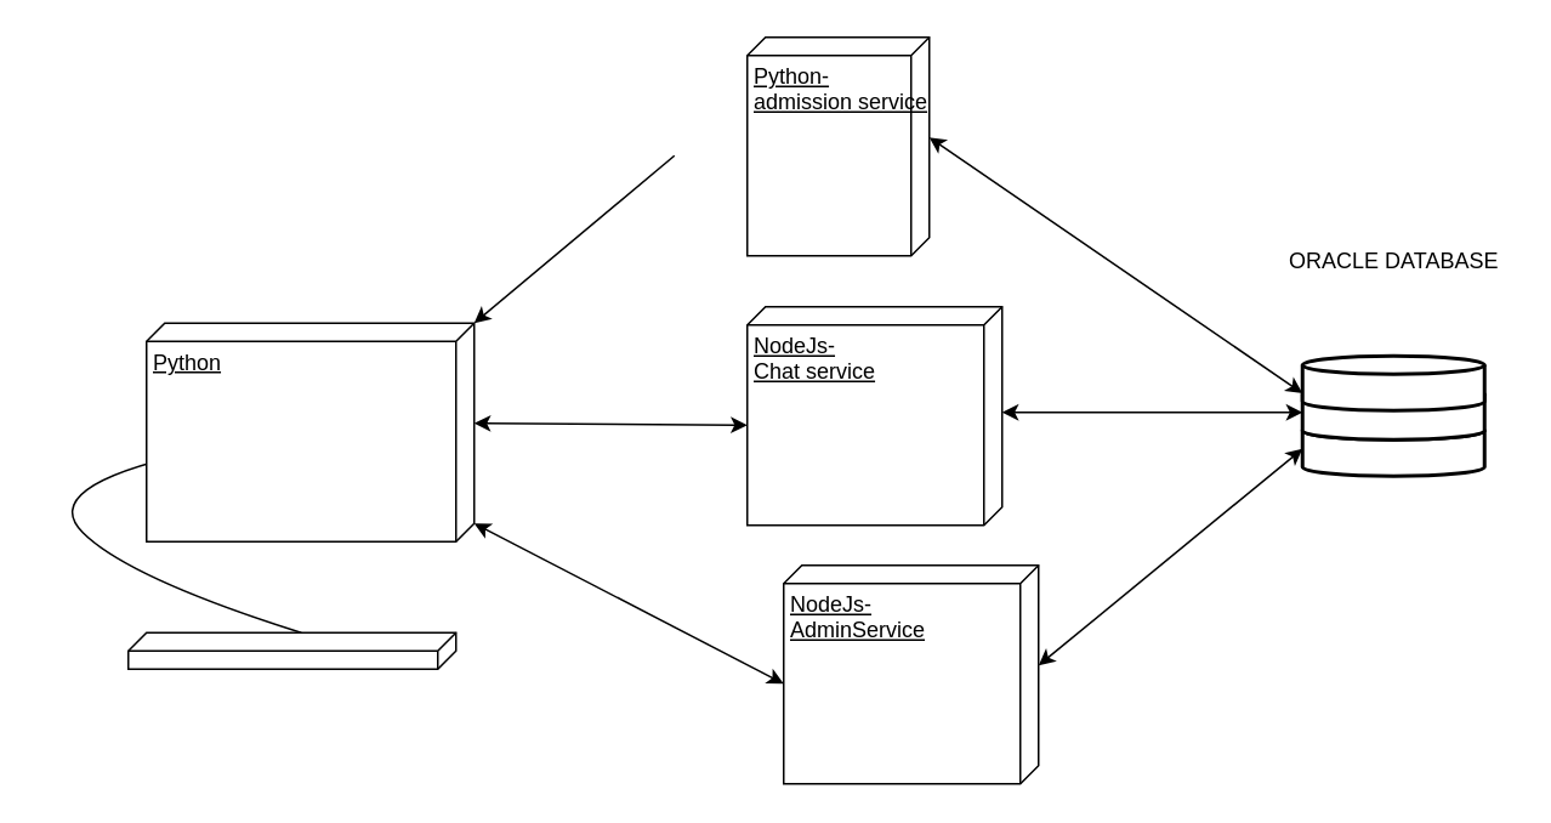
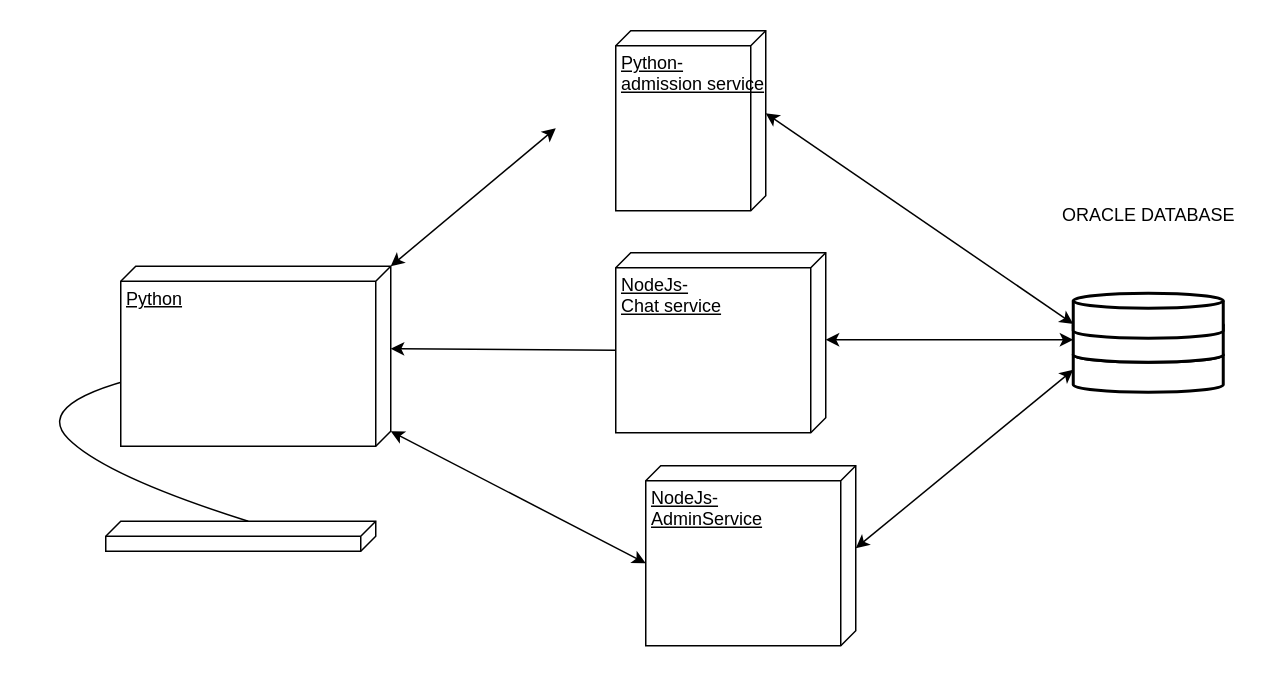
- <mxCell id="11" value="" style="endArrow=none;startArrow=classic;html=1;rounded=0;entryX=0;entryY=0;entryDx=65;entryDy=140;entryPerimeter=0;exitX=0;exitY=0;exitDx=0;exitDy=0;exitPerimeter=0;" parent="1" source="4" target="5" edge="1"><mxGeometry width="50" height="50" relative="1" as="geometry"><mxPoint x="280" y="220" as="sourcePoint" /><mxPoint x="330" y="170" as="targetPoint" /></mxGeometry></mxCell>
+ <mxCell id="11" value="" style="endArrow=classic;startArrow=classic;html=1;rounded=0;entryX=0;entryY=0;entryDx=65;entryDy=140;entryPerimeter=0;exitX=0;exitY=0;exitDx=0;exitDy=0;exitPerimeter=0;" parent="1" source="4" target="5" edge="1"><mxGeometry width="50" height="50" relative="1" as="geometry"><mxPoint x="280" y="220" as="sourcePoint" /><mxPoint x="330" y="170" as="targetPoint" /></mxGeometry></mxCell>
- <mxCell id="12" value="" style="endArrow=classic;startArrow=classic;html=1;rounded=0;exitX=0;exitY=0;exitDx=55;exitDy=0;exitPerimeter=0;entryX=0;entryY=0;entryDx=65;entryDy=140;entryPerimeter=0;" parent="1" source="4" target="6" edge="1"><mxGeometry width="50" height="50" relative="1" as="geometry"><mxPoint x="270" y="330" as="sourcePoint" /><mxPoint x="320" y="280" as="targetPoint" /></mxGeometry></mxCell>
+ <mxCell id="12" value="" style="endArrow=none;startArrow=classic;html=1;rounded=0;exitX=0;exitY=0;exitDx=55;exitDy=0;exitPerimeter=0;entryX=0;entryY=0;entryDx=65;entryDy=140;entryPerimeter=0;" parent="1" source="4" target="6" edge="1"><mxGeometry width="50" height="50" relative="1" as="geometry"><mxPoint x="270" y="330" as="sourcePoint" /><mxPoint x="320" y="280" as="targetPoint" /></mxGeometry></mxCell>
